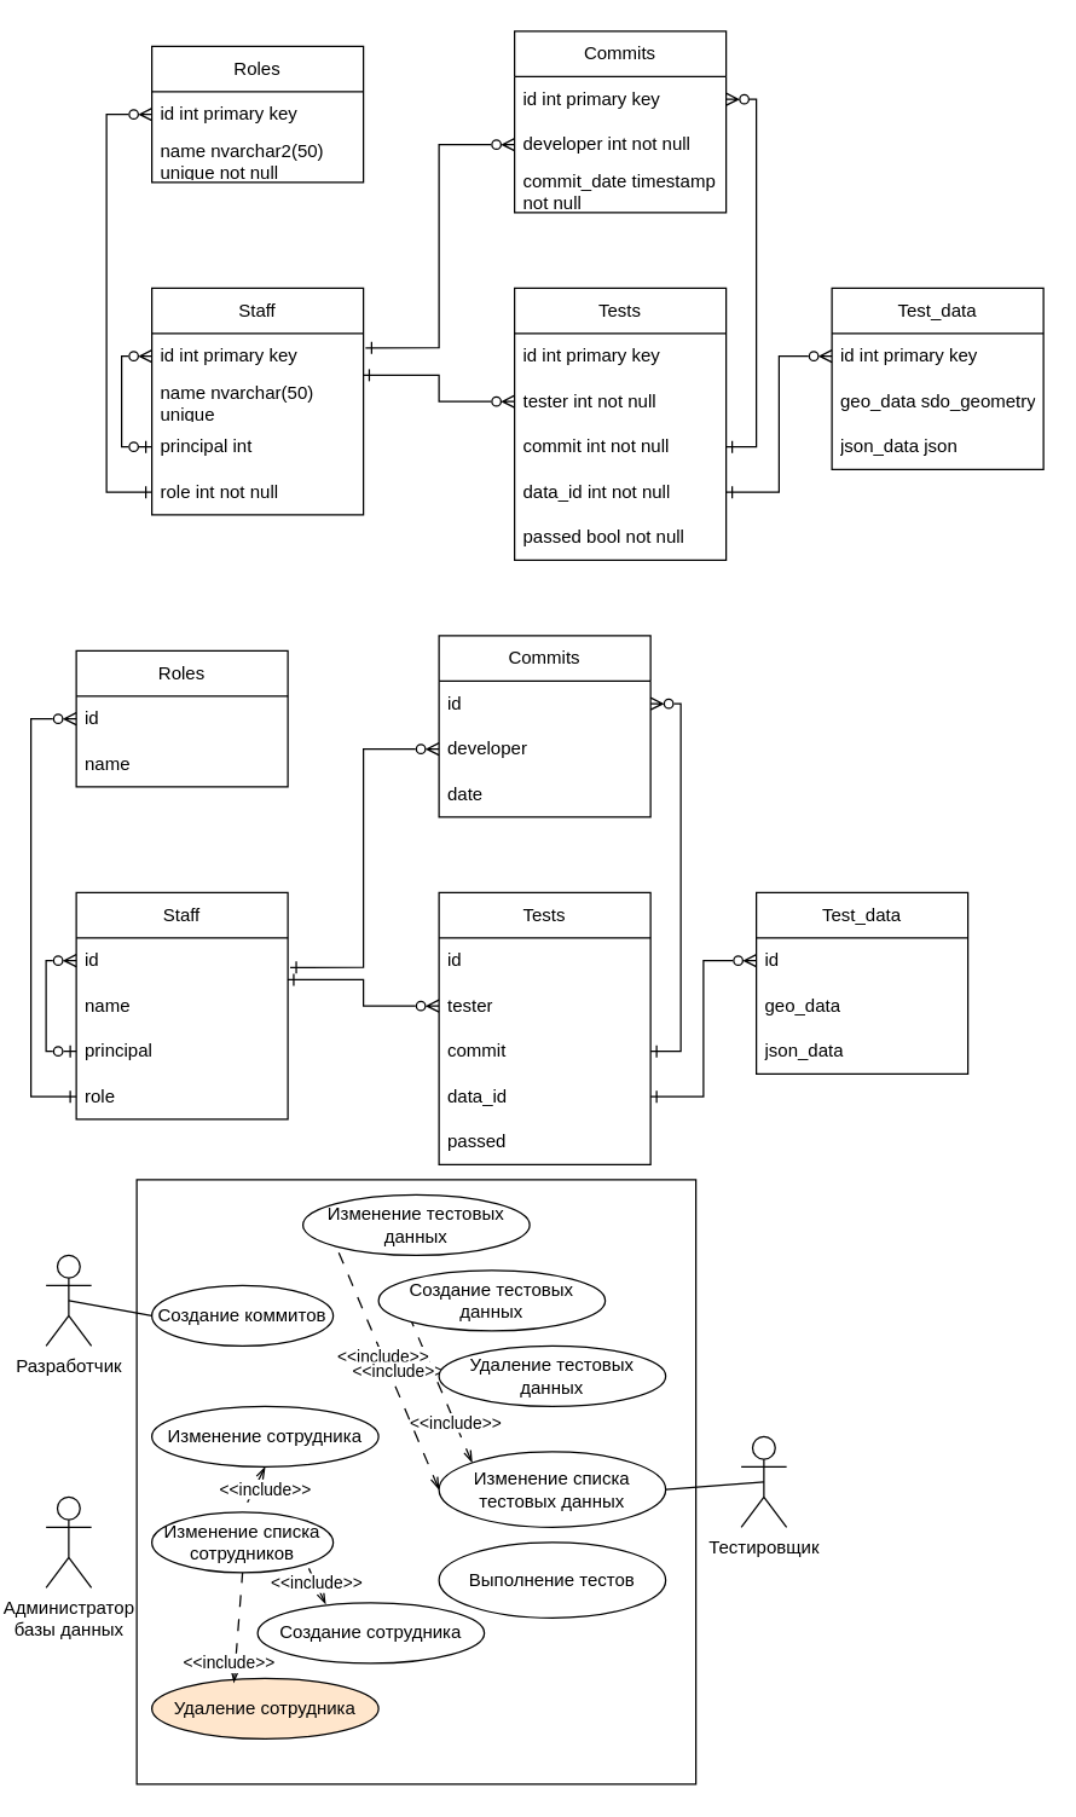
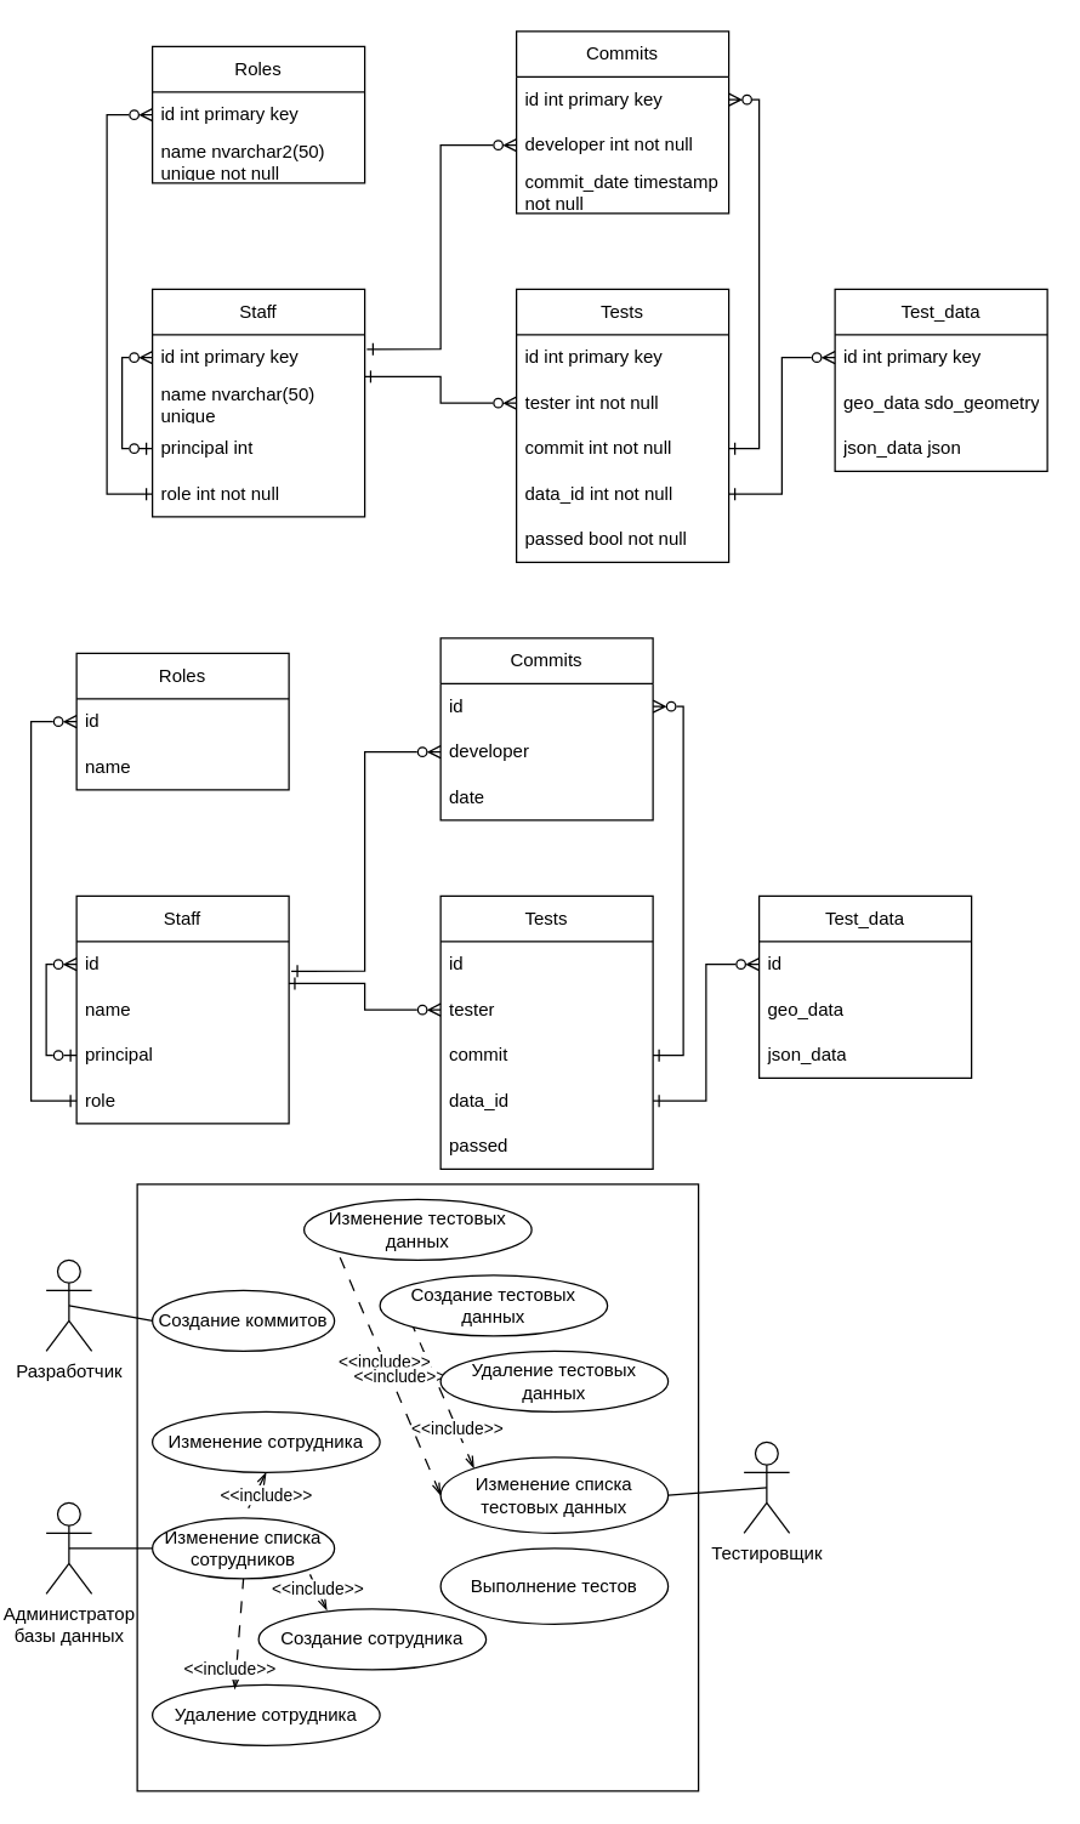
+ <mxCell id="44" style="rounded=0;orthogonalLoop=1;jettySize=auto;html=1;exitX=0.5;exitY=0.5;exitDx=0;exitDy=0;exitPerimeter=0;endArrow=none;endFill=0;" parent="1" source="45" target="46" edge="1"><mxGeometry relative="1" as="geometry" /></mxCell>
- <mxCell id="49" value="Удаление сотрудника" style="ellipse;whiteSpace=wrap;html=1;fillColor=#ffe6cc;" parent="1" vertex="1"><mxGeometry x="100" y="1110" width="150" height="40" as="geometry" /></mxCell>
+ <mxCell id="49" value="Удаление сотрудника" style="ellipse;whiteSpace=wrap;html=1;" parent="1" vertex="1"><mxGeometry x="100" y="1110" width="150" height="40" as="geometry" /></mxCell>
